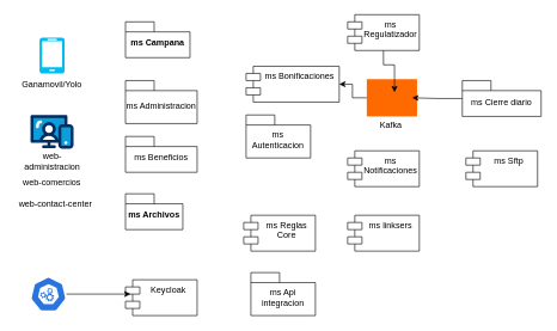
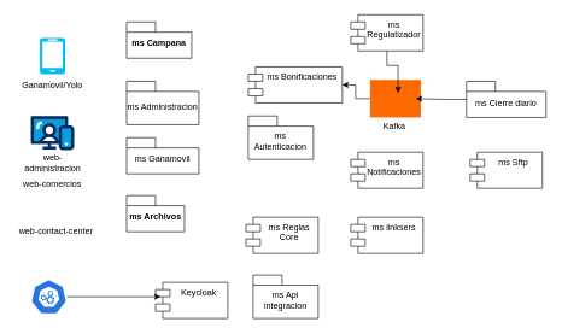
- <mxCell id="14" value="&lt;span style=&quot;font-weight: 400;&quot;&gt;ms Beneficios&lt;/span&gt;" style="shape=folder;fontStyle=1;spacingTop=10;tabWidth=40;tabHeight=14;tabPosition=left;html=1;whiteSpace=wrap;" vertex="1" parent="1"><mxGeometry x="174" y="190" width="100" height="50" as="geometry" /></mxCell>
+ <mxCell id="14" value="&lt;span style=&quot;font-weight: 400;&quot;&gt;ms Ganamovil&lt;/span&gt;" style="shape=folder;fontStyle=1;spacingTop=10;tabWidth=40;tabHeight=14;tabPosition=left;html=1;whiteSpace=wrap;" vertex="1" parent="1"><mxGeometry x="174" y="190" width="100" height="50" as="geometry" /></mxCell>
- <mxCell id="29" value="web-contact-center" style="text;html=1;whiteSpace=wrap;strokeColor=none;fillColor=none;align=center;verticalAlign=middle;rounded=0;" vertex="1" parent="1"><mxGeometry x="20.25" y="270" width="112.5" height="30" as="geometry" /></mxCell>
+ <mxCell id="29" value="web-contact-center" style="text;html=1;whiteSpace=wrap;strokeColor=none;fillColor=none;align=center;verticalAlign=middle;rounded=0;" vertex="1" parent="1"><mxGeometry x="20.25" y="305" width="112.5" height="30" as="geometry" /></mxCell>
- <mxCell id="22" value="Keycloak" style="shape=module;align=left;spacingLeft=20;align=center;verticalAlign=top;whiteSpace=wrap;html=1;" vertex="1" parent="1"><mxGeometry x="174" y="390" width="100" height="50" as="geometry" /></mxCell>
+ <mxCell id="22" value="Keycloak" style="shape=module;align=left;spacingLeft=20;align=center;verticalAlign=top;whiteSpace=wrap;html=1;" vertex="1" parent="1"><mxGeometry x="214" y="390" width="100" height="50" as="geometry" /></mxCell>
